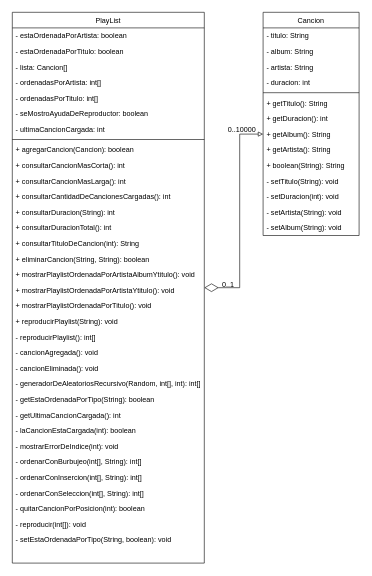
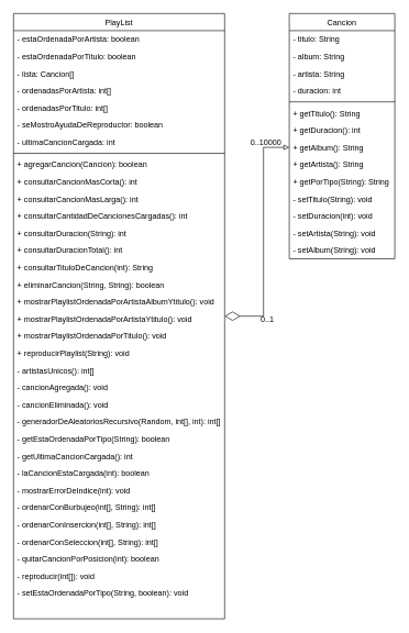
- <mxCell id="15" value="+ boolean(String): String" style="text;align=left;verticalAlign=top;spacingLeft=4;spacingRight=4;overflow=hidden;rotatable=0;points=[[0,0.5],[1,0.5]];portConstraint=eastwest;" vertex="1" parent="5"><mxGeometry y="242" width="160" height="26" as="geometry" /></mxCell>
+ <mxCell id="15" value="+ getPorTipo(String): String" style="text;align=left;verticalAlign=top;spacingLeft=4;spacingRight=4;overflow=hidden;rotatable=0;points=[[0,0.5],[1,0.5]];portConstraint=eastwest;" vertex="1" parent="5"><mxGeometry y="242" width="160" height="26" as="geometry" /></mxCell>
- <mxCell id="3" value="0..1" style="text;html=1;strokeColor=none;fillColor=none;align=center;verticalAlign=middle;whiteSpace=wrap;rounded=0;" vertex="1" parent="1"><mxGeometry x="360" y="464" width="40" height="20" as="geometry" /></mxCell>
+ <mxCell id="3" value="0..1" style="text;html=1;strokeColor=none;fillColor=none;align=center;verticalAlign=middle;whiteSpace=wrap;rounded=0;" vertex="1" parent="1"><mxGeometry x="385" y="474" width="40" height="20" as="geometry" /></mxCell>
- <mxCell id="41" value="- reproducirPlaylist(): int[]" style="text;align=left;verticalAlign=top;spacingLeft=4;spacingRight=4;overflow=hidden;rotatable=0;points=[[0,0.5],[1,0.5]];portConstraint=eastwest;" parent="20" vertex="1"><mxGeometry y="528" width="320" height="26" as="geometry" /></mxCell>
+ <mxCell id="41" value="- artistasUnicos(): int[]" style="text;align=left;verticalAlign=top;spacingLeft=4;spacingRight=4;overflow=hidden;rotatable=0;points=[[0,0.5],[1,0.5]];portConstraint=eastwest;" parent="20" vertex="1"><mxGeometry y="528" width="320" height="26" as="geometry" /></mxCell>
